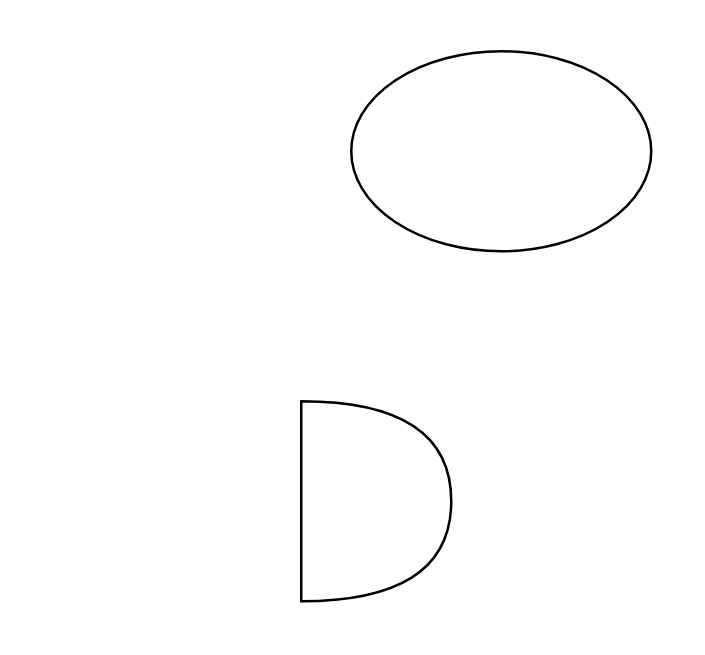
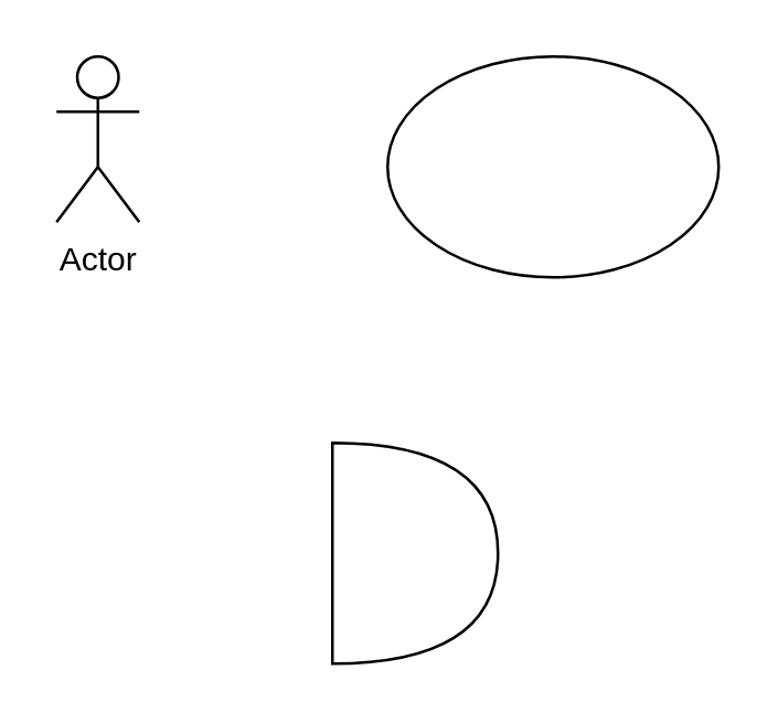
+ <mxCell id="2" value="Actor" style="shape=umlActor;verticalLabelPosition=bottom;verticalAlign=top;html=1;outlineConnect=0;" vertex="1" parent="1"><mxGeometry x="20" y="20" width="30" height="60" as="geometry" /></mxCell>
